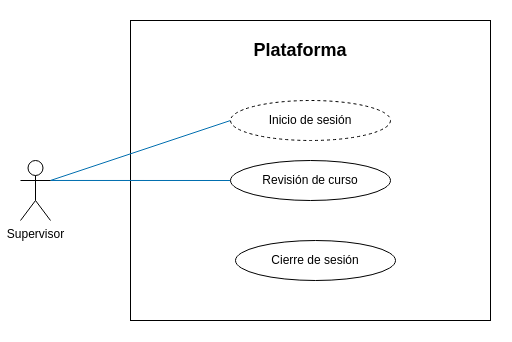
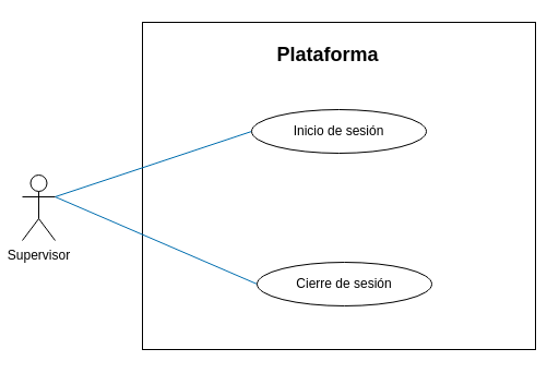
- <mxCell id="8" value="Inicio de sesión" style="ellipse;whiteSpace=wrap;html=1;dashed=1;" vertex="1" parent="1"><mxGeometry x="230" y="100" width="160" height="40" as="geometry" /></mxCell>
+ <mxCell id="8" value="Inicio de sesión" style="ellipse;whiteSpace=wrap;html=1;" vertex="1" parent="1"><mxGeometry x="230" y="100" width="160" height="40" as="geometry" /></mxCell>
- <mxCell id="4" style="edgeStyle=none;rounded=0;orthogonalLoop=1;jettySize=auto;html=1;entryX=0;entryY=0.5;entryDx=0;entryDy=0;endArrow=none;endFill=0;exitX=1;exitY=0.333;exitDx=0;exitDy=0;exitPerimeter=0;fillColor=#1ba1e2;strokeColor=#006EAF;" edge="1" parent="1" source="6" target="10"><mxGeometry relative="1" as="geometry" /></mxCell>
- <mxCell id="10" value="Revisión de curso" style="ellipse;whiteSpace=wrap;html=1;" vertex="1" parent="1"><mxGeometry x="230" y="160" width="160" height="40" as="geometry" /></mxCell>
+ <mxCell id="5" style="edgeStyle=none;rounded=0;orthogonalLoop=1;jettySize=auto;html=1;entryX=0;entryY=0.5;entryDx=0;entryDy=0;endArrow=none;endFill=0;exitX=1;exitY=0.333;exitDx=0;exitDy=0;exitPerimeter=0;fillColor=#1ba1e2;strokeColor=#006EAF;" edge="1" parent="1" source="6" target="9"><mxGeometry relative="1" as="geometry" /></mxCell>
